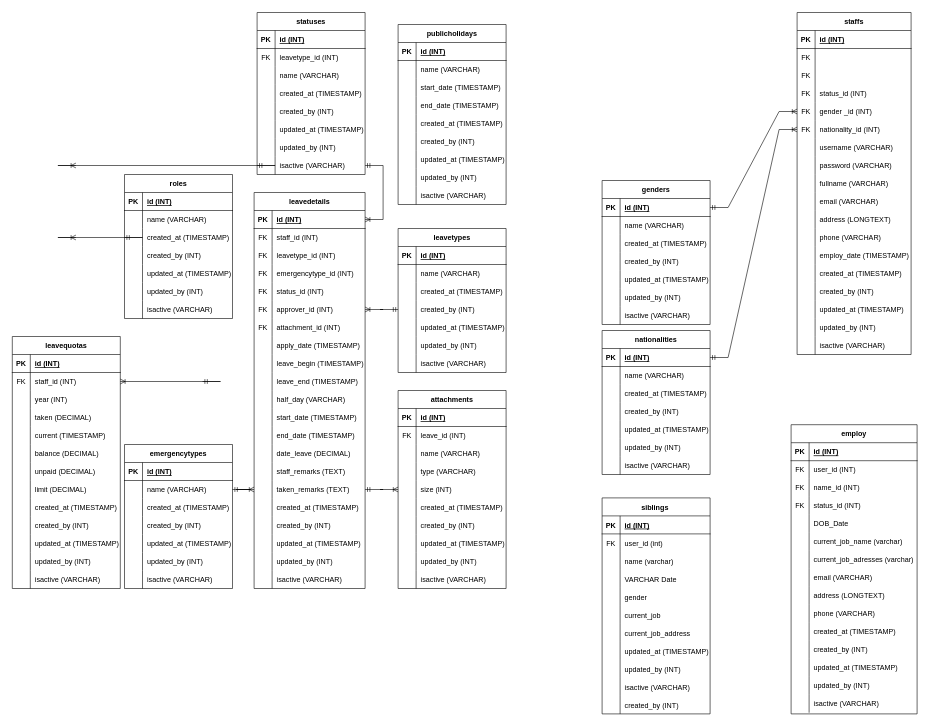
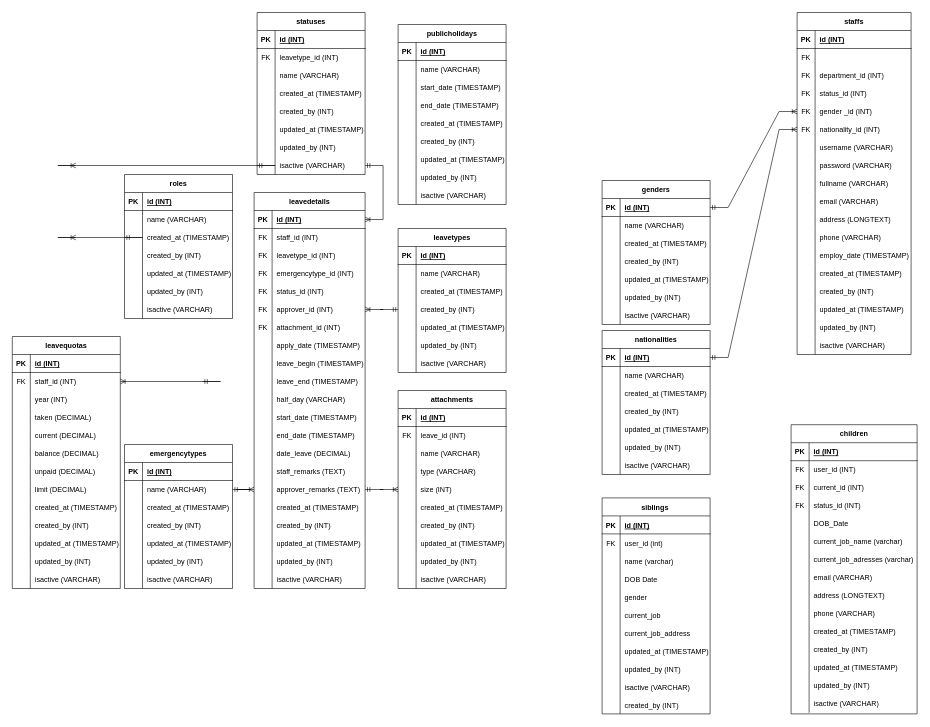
+ <mxCell id="56" value="department_id (INT)" style="shape=partialRectangle;overflow=hidden;connectable=0;fillColor=none;top=0;left=0;bottom=0;right=0;align=left;spacingLeft=6;" parent="54" vertex="1"><mxGeometry x="30" width="160" height="30" as="geometry"><mxRectangle width="160" height="30" as="alternateBounds" /></mxGeometry></mxCell>
- <mxCell id="363" value="employ" style="shape=table;startSize=30;container=1;collapsible=1;childLayout=tableLayout;fixedRows=1;rowLines=0;fontStyle=1;align=center;resizeLast=1;" parent="1" vertex="1"><mxGeometry x="1318" y="707" width="210" height="482" as="geometry" /></mxCell>
+ <mxCell id="363" value="children" style="shape=table;startSize=30;container=1;collapsible=1;childLayout=tableLayout;fixedRows=1;rowLines=0;fontStyle=1;align=center;resizeLast=1;" parent="1" vertex="1"><mxGeometry x="1318" y="707" width="210" height="482" as="geometry" /></mxCell>
- <mxCell id="117" value="current (TIMESTAMP)" style="shape=partialRectangle;connectable=0;fillColor=none;top=0;left=0;bottom=0;right=0;align=left;spacingLeft=6;overflow=hidden;" parent="115" vertex="1"><mxGeometry x="30" width="150" height="30" as="geometry"><mxRectangle width="150" height="30" as="alternateBounds" /></mxGeometry></mxCell>
+ <mxCell id="117" value="current (DECIMAL)" style="shape=partialRectangle;connectable=0;fillColor=none;top=0;left=0;bottom=0;right=0;align=left;spacingLeft=6;overflow=hidden;" parent="115" vertex="1"><mxGeometry x="30" width="150" height="30" as="geometry"><mxRectangle width="150" height="30" as="alternateBounds" /></mxGeometry></mxCell>
- <mxCell id="372" value="name_id (INT)" style="shape=partialRectangle;connectable=0;fillColor=none;top=0;left=0;bottom=0;right=0;align=left;spacingLeft=6;fontStyle=0;overflow=hidden;" parent="370" vertex="1"><mxGeometry x="30" width="180" height="30" as="geometry"><mxRectangle width="180" height="30" as="alternateBounds" /></mxGeometry></mxCell>
+ <mxCell id="372" value="current_id (INT)" style="shape=partialRectangle;connectable=0;fillColor=none;top=0;left=0;bottom=0;right=0;align=left;spacingLeft=6;fontStyle=0;overflow=hidden;" parent="370" vertex="1"><mxGeometry x="30" width="180" height="30" as="geometry"><mxRectangle width="180" height="30" as="alternateBounds" /></mxGeometry></mxCell>
- <mxCell id="320" value="taken_remarks (TEXT)" style="shape=partialRectangle;connectable=0;fillColor=none;top=0;left=0;bottom=0;right=0;align=left;spacingLeft=6;overflow=hidden;" parent="318" vertex="1"><mxGeometry x="30" width="155" height="30" as="geometry"><mxRectangle width="155" height="30" as="alternateBounds" /></mxGeometry></mxCell>
+ <mxCell id="320" value="approver_remarks (TEXT)" style="shape=partialRectangle;connectable=0;fillColor=none;top=0;left=0;bottom=0;right=0;align=left;spacingLeft=6;overflow=hidden;" parent="318" vertex="1"><mxGeometry x="30" width="155" height="30" as="geometry"><mxRectangle width="155" height="30" as="alternateBounds" /></mxGeometry></mxCell>
- <mxCell id="421" value="VARCHAR Date" style="shape=partialRectangle;connectable=0;fillColor=none;top=0;left=0;bottom=0;right=0;align=left;spacingLeft=6;overflow=hidden;" parent="419" vertex="1"><mxGeometry x="30" width="150" height="30" as="geometry"><mxRectangle width="150" height="30" as="alternateBounds" /></mxGeometry></mxCell>
+ <mxCell id="421" value="DOB Date" style="shape=partialRectangle;connectable=0;fillColor=none;top=0;left=0;bottom=0;right=0;align=left;spacingLeft=6;overflow=hidden;" parent="419" vertex="1"><mxGeometry x="30" width="150" height="30" as="geometry"><mxRectangle width="150" height="30" as="alternateBounds" /></mxGeometry></mxCell>
